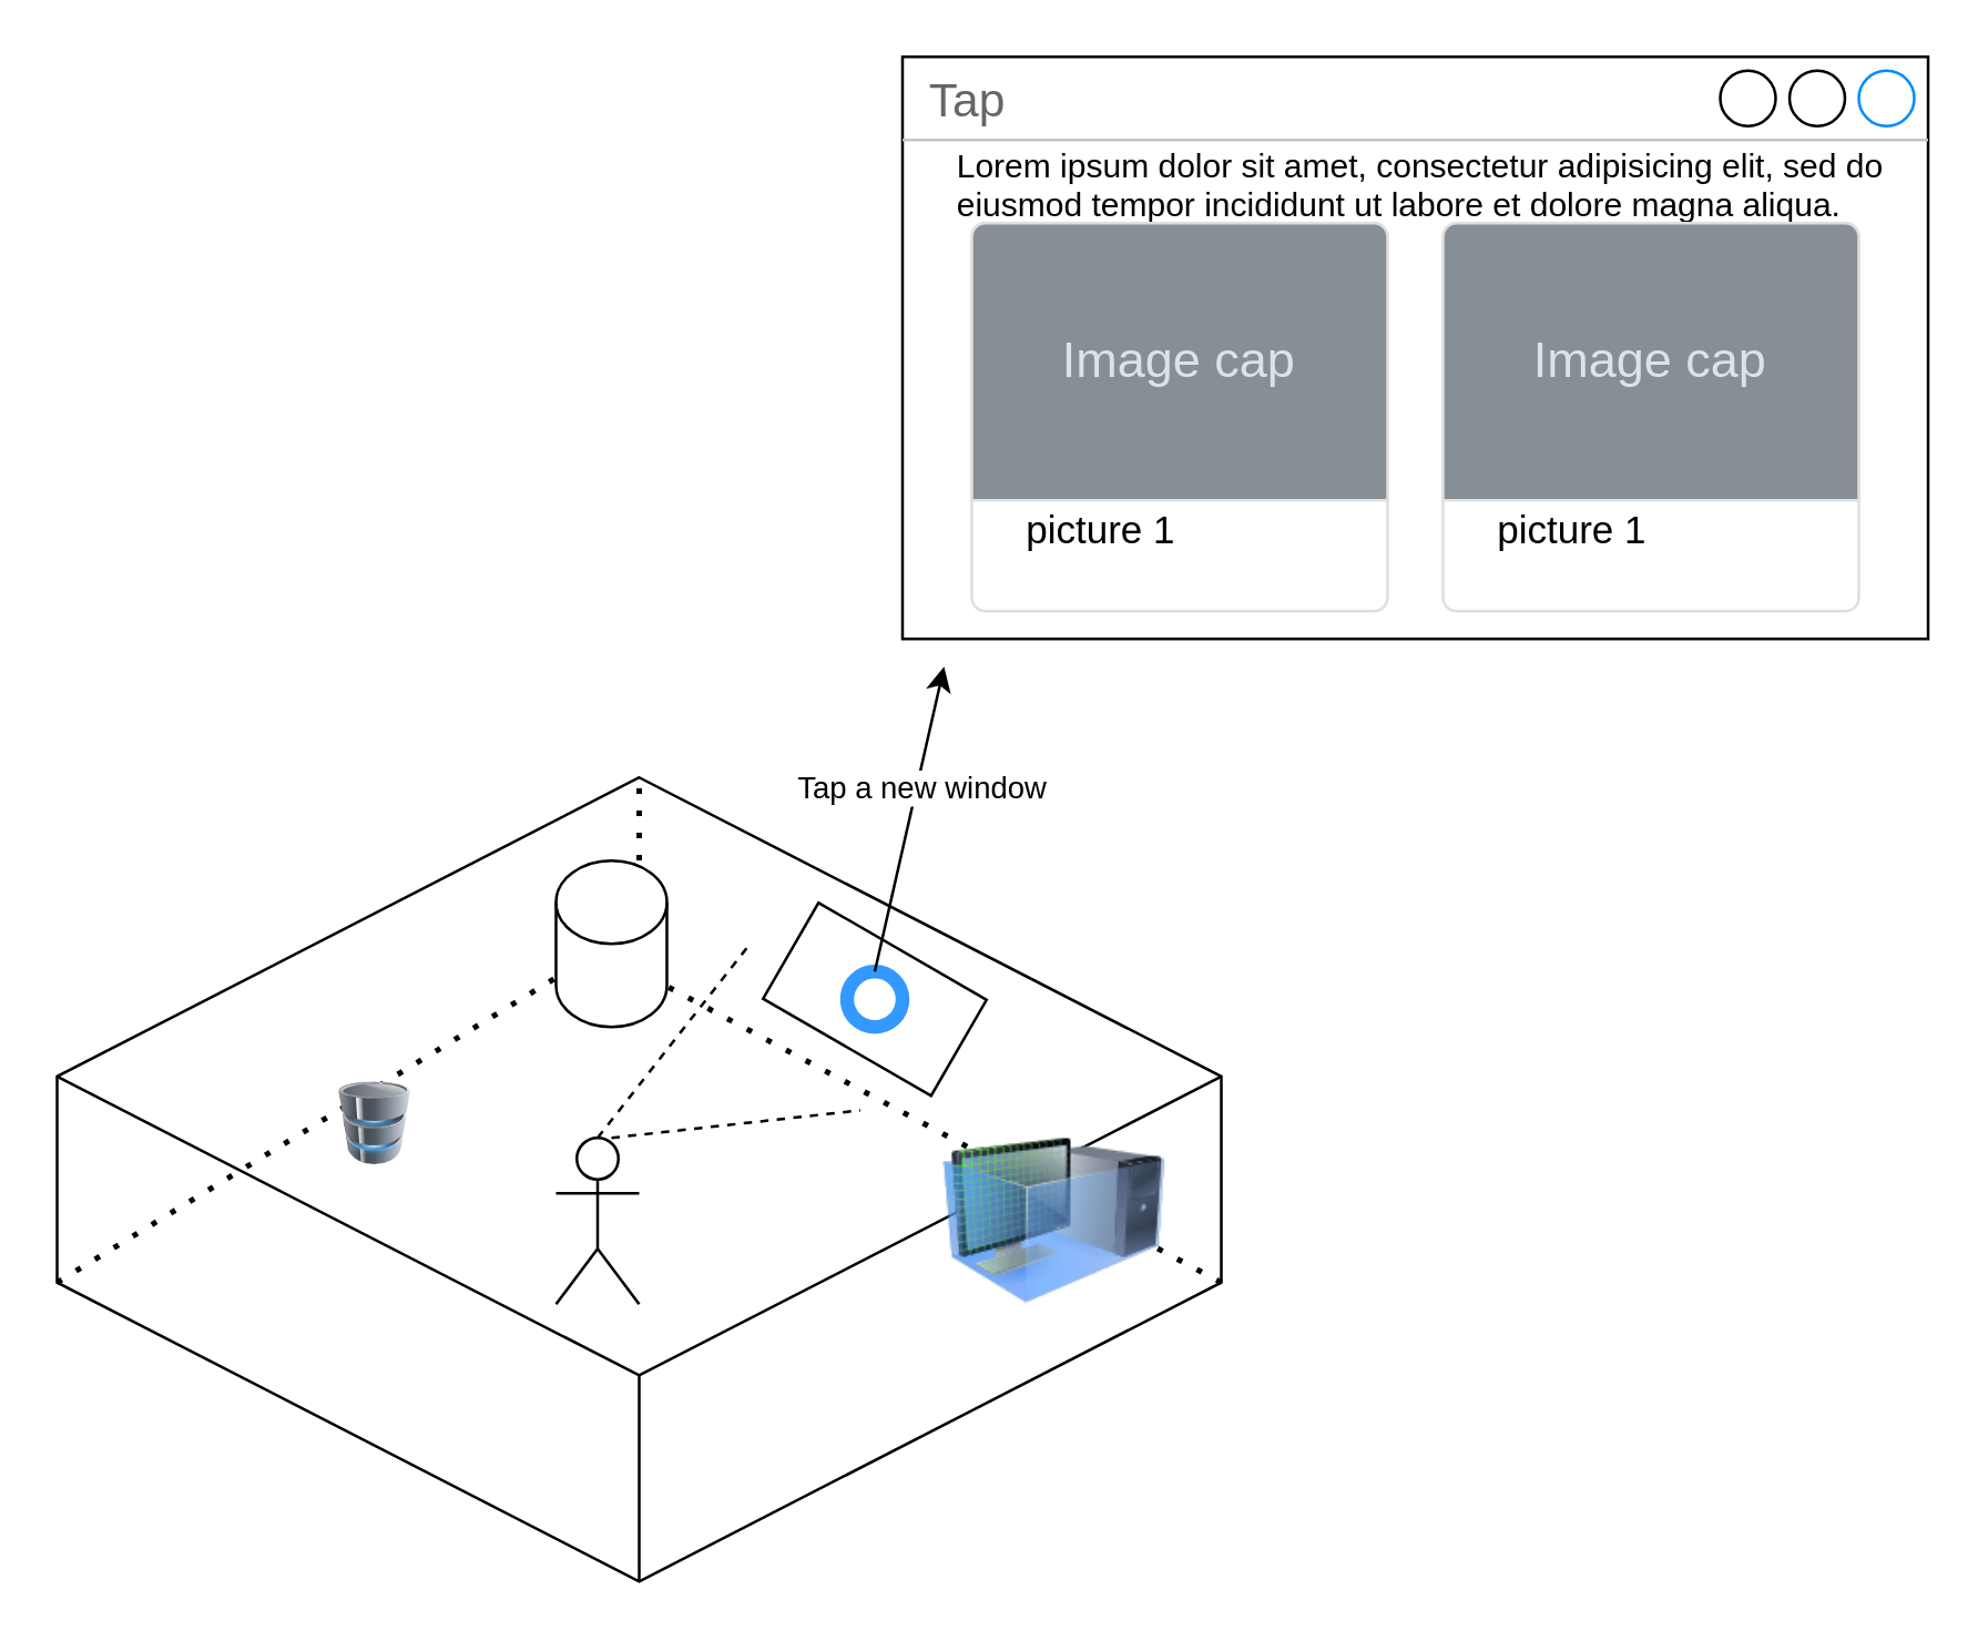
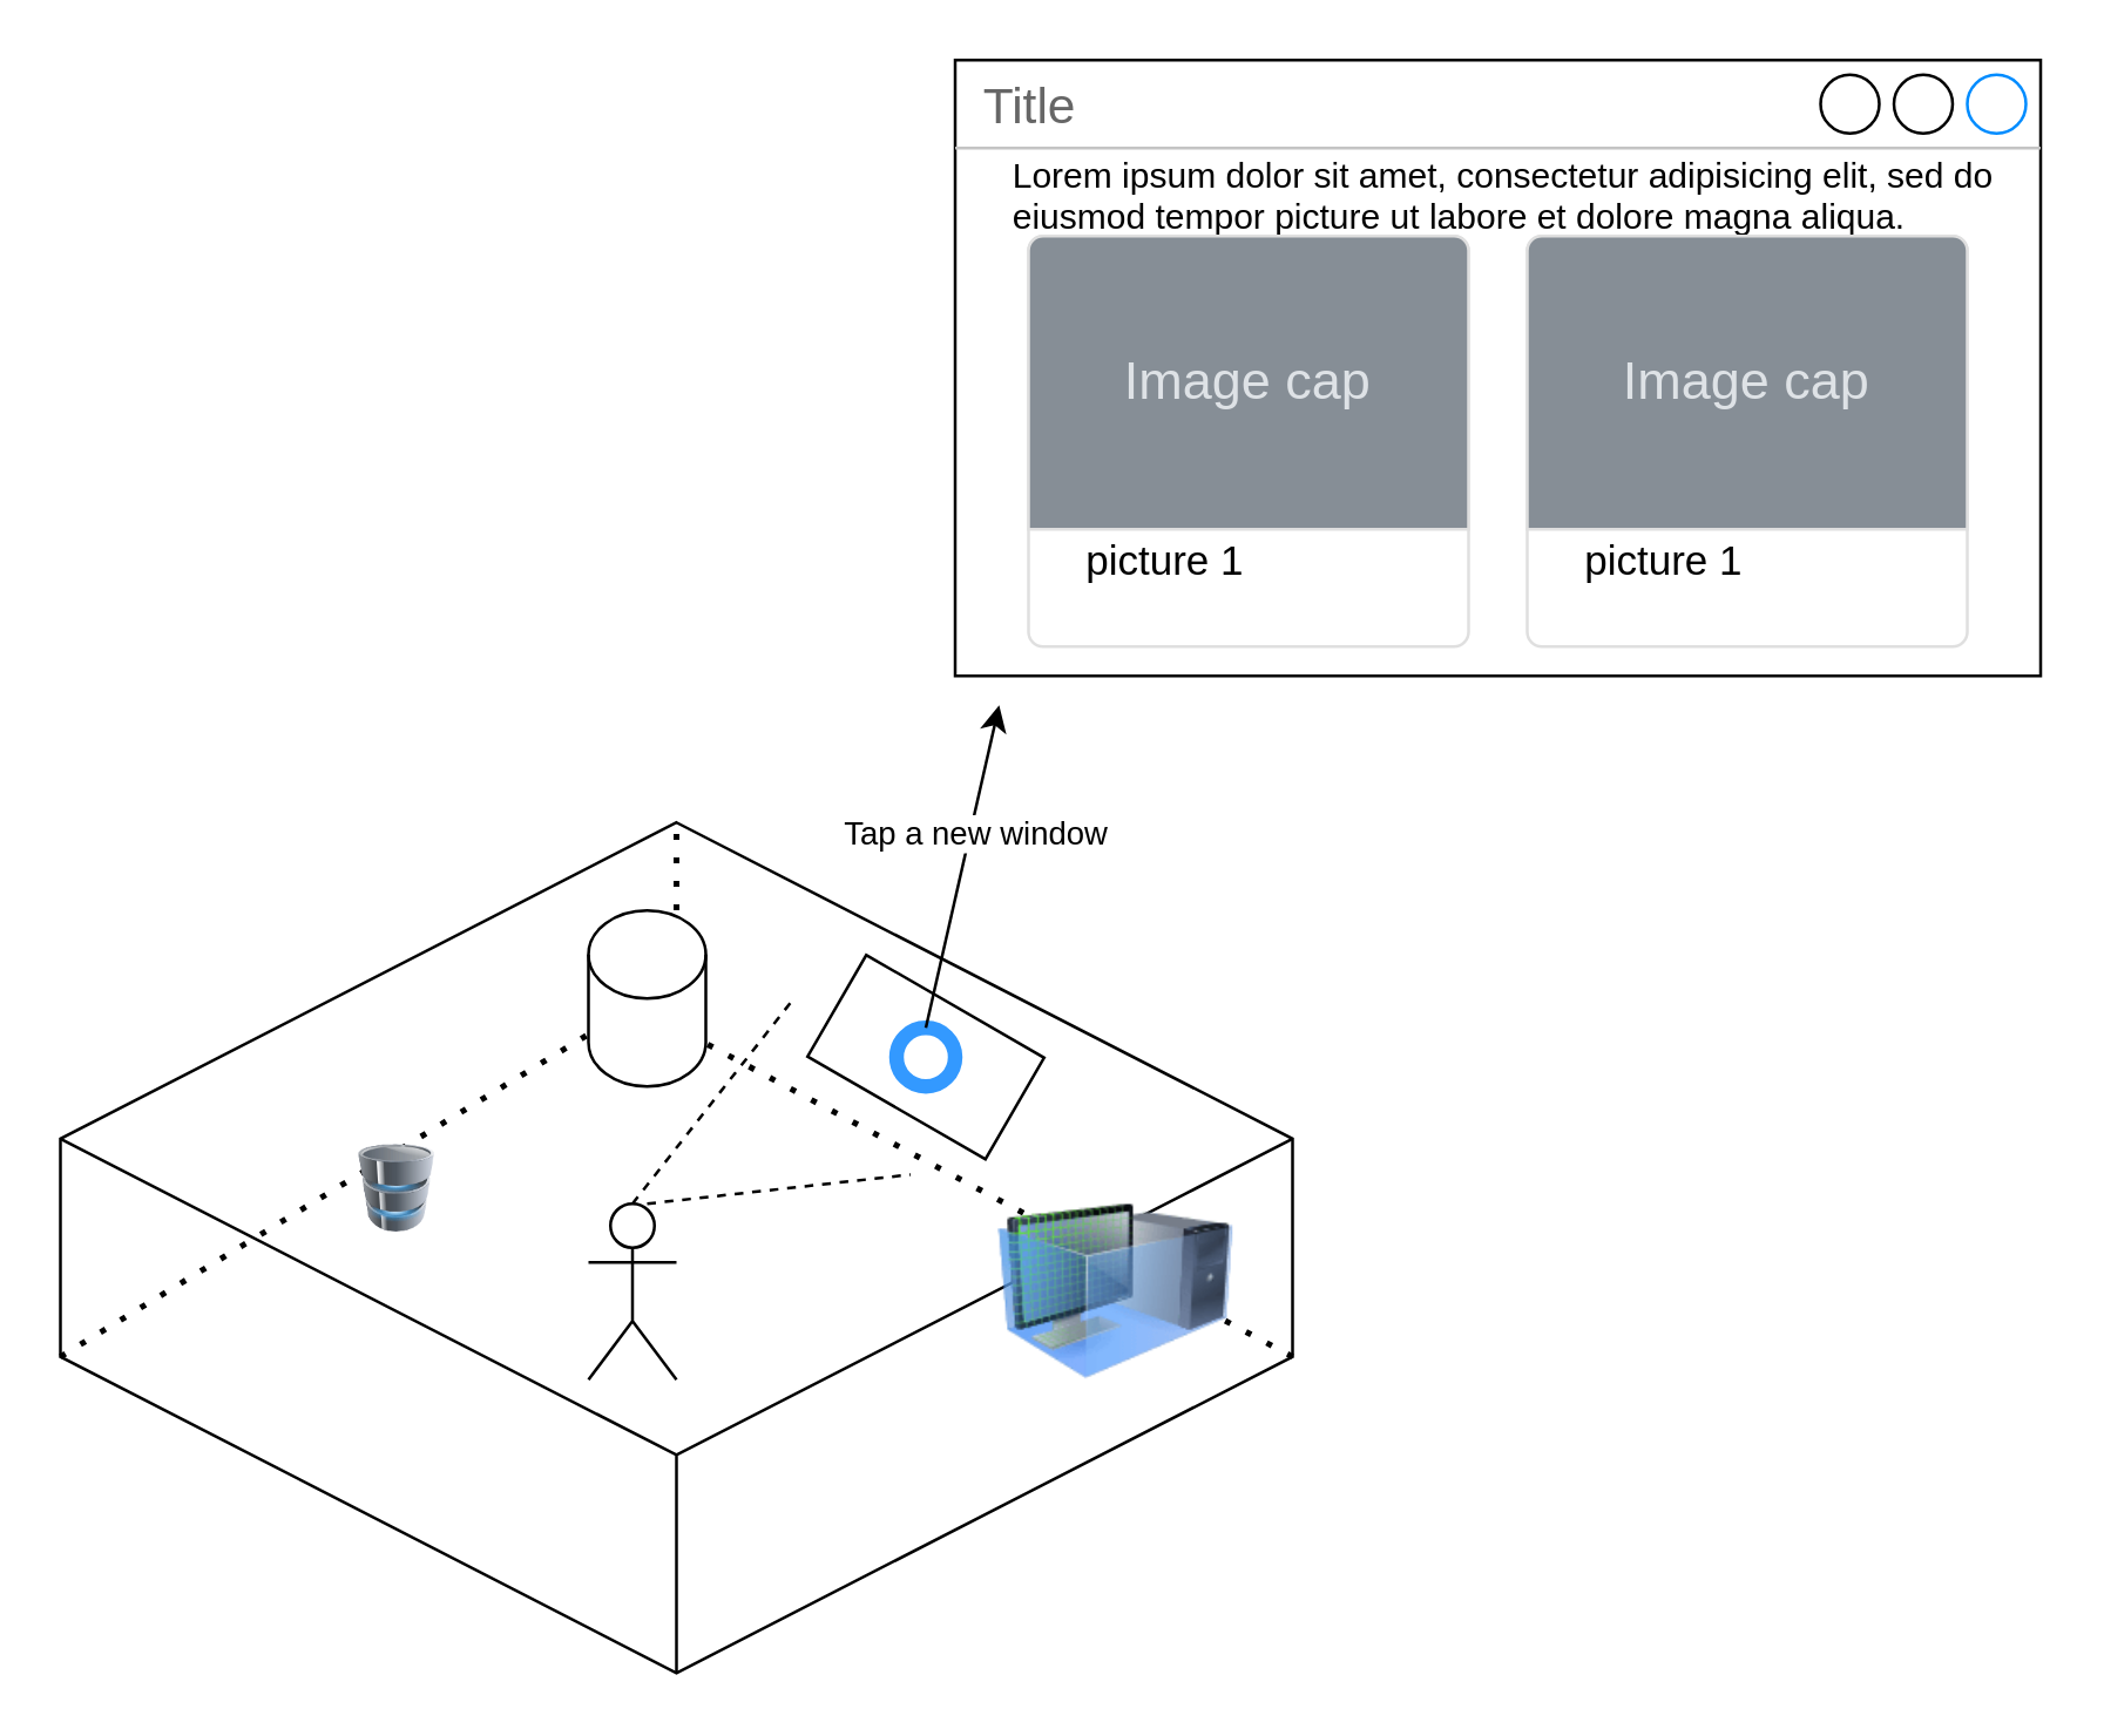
- <mxCell id="12" value="Tap" style="strokeWidth=1;shadow=0;dashed=0;align=center;html=1;shape=mxgraph.mockup.containers.window;align=left;verticalAlign=top;spacingLeft=8;strokeColor2=#008cff;strokeColor3=#c4c4c4;fontColor=#666666;mainText=;fontSize=17;labelBackgroundColor=none;" vertex="1" parent="1"><mxGeometry x="325" y="20" width="370" height="210" as="geometry" /></mxCell>
+ <mxCell id="12" value="Title" style="strokeWidth=1;shadow=0;dashed=0;align=center;html=1;shape=mxgraph.mockup.containers.window;align=left;verticalAlign=top;spacingLeft=8;strokeColor2=#008cff;strokeColor3=#c4c4c4;fontColor=#666666;mainText=;fontSize=17;labelBackgroundColor=none;" vertex="1" parent="1"><mxGeometry x="325" y="20" width="370" height="210" as="geometry" /></mxCell>
- <mxCell id="13" value="&lt;h1 style=&quot;font-size: 4px&quot;&gt;&lt;span style=&quot;font-size: 12px ; font-weight: normal&quot;&gt;Lorem ipsum dolor sit amet, consectetur adipisicing elit, sed do eiusmod tempor incididunt ut labore et dolore magna aliqua.&lt;/span&gt;&lt;br&gt;&lt;/h1&gt;" style="text;html=1;strokeColor=none;fillColor=none;spacing=5;spacingTop=-20;whiteSpace=wrap;overflow=hidden;rounded=0;" vertex="1" parent="1"><mxGeometry x="340" y="60" width="350" height="60" as="geometry" /></mxCell>
+ <mxCell id="13" value="&lt;h1 style=&quot;font-size: 4px&quot;&gt;&lt;span style=&quot;font-size: 12px ; font-weight: normal&quot;&gt;Lorem ipsum dolor sit amet, consectetur adipisicing elit, sed do eiusmod tempor picture ut labore et dolore magna aliqua.&lt;/span&gt;&lt;br&gt;&lt;/h1&gt;" style="text;html=1;strokeColor=none;fillColor=none;spacing=5;spacingTop=-20;whiteSpace=wrap;overflow=hidden;rounded=0;" vertex="1" parent="1"><mxGeometry x="340" y="60" width="350" height="60" as="geometry" /></mxCell>
